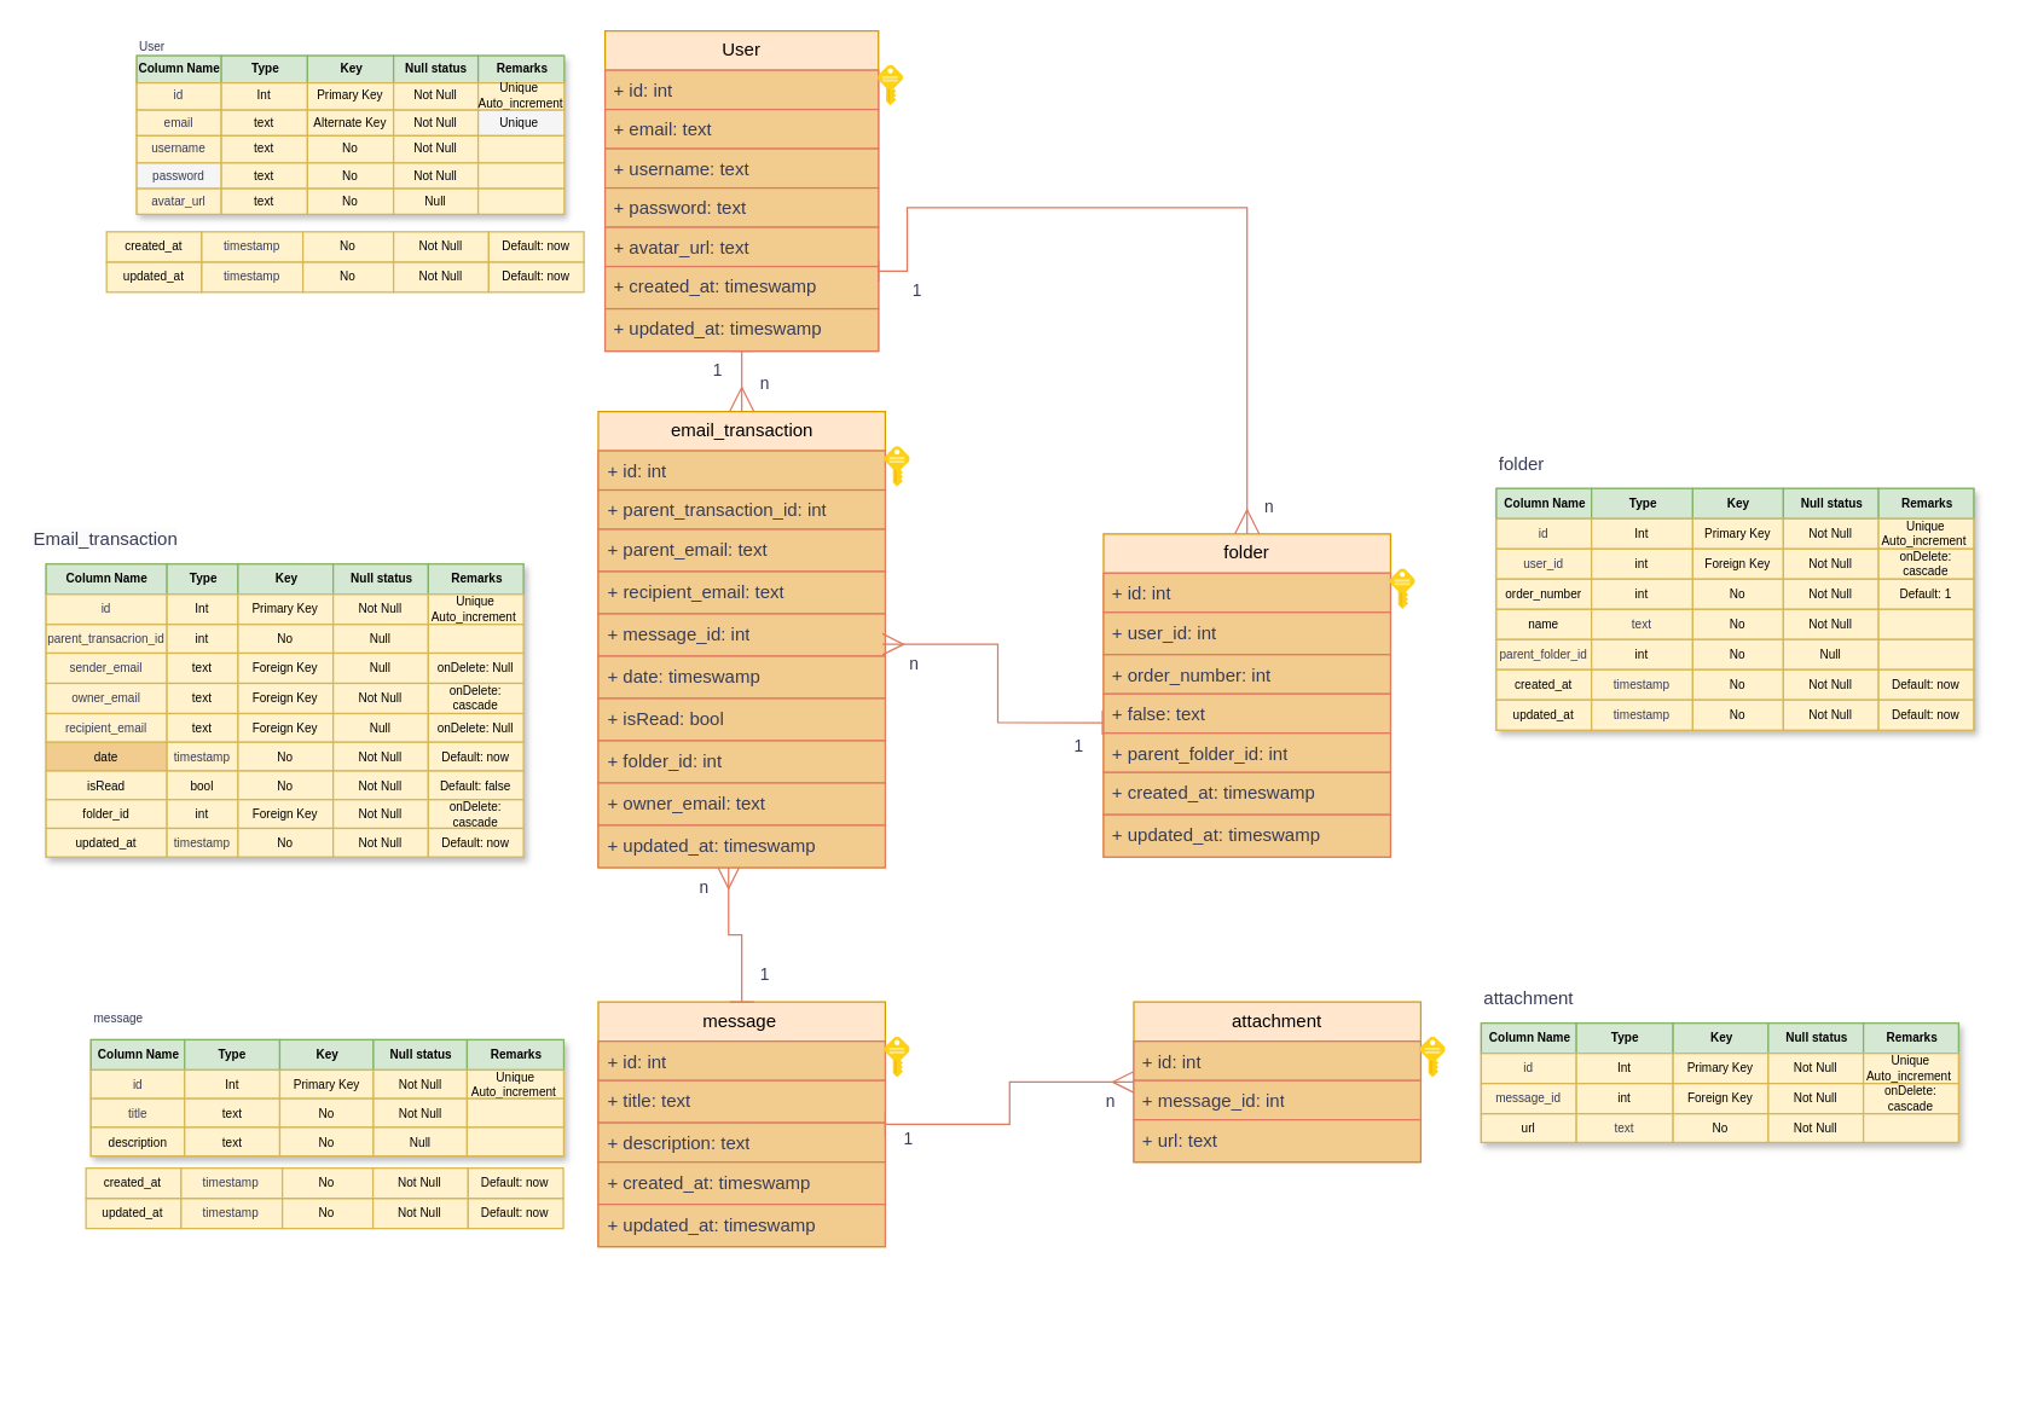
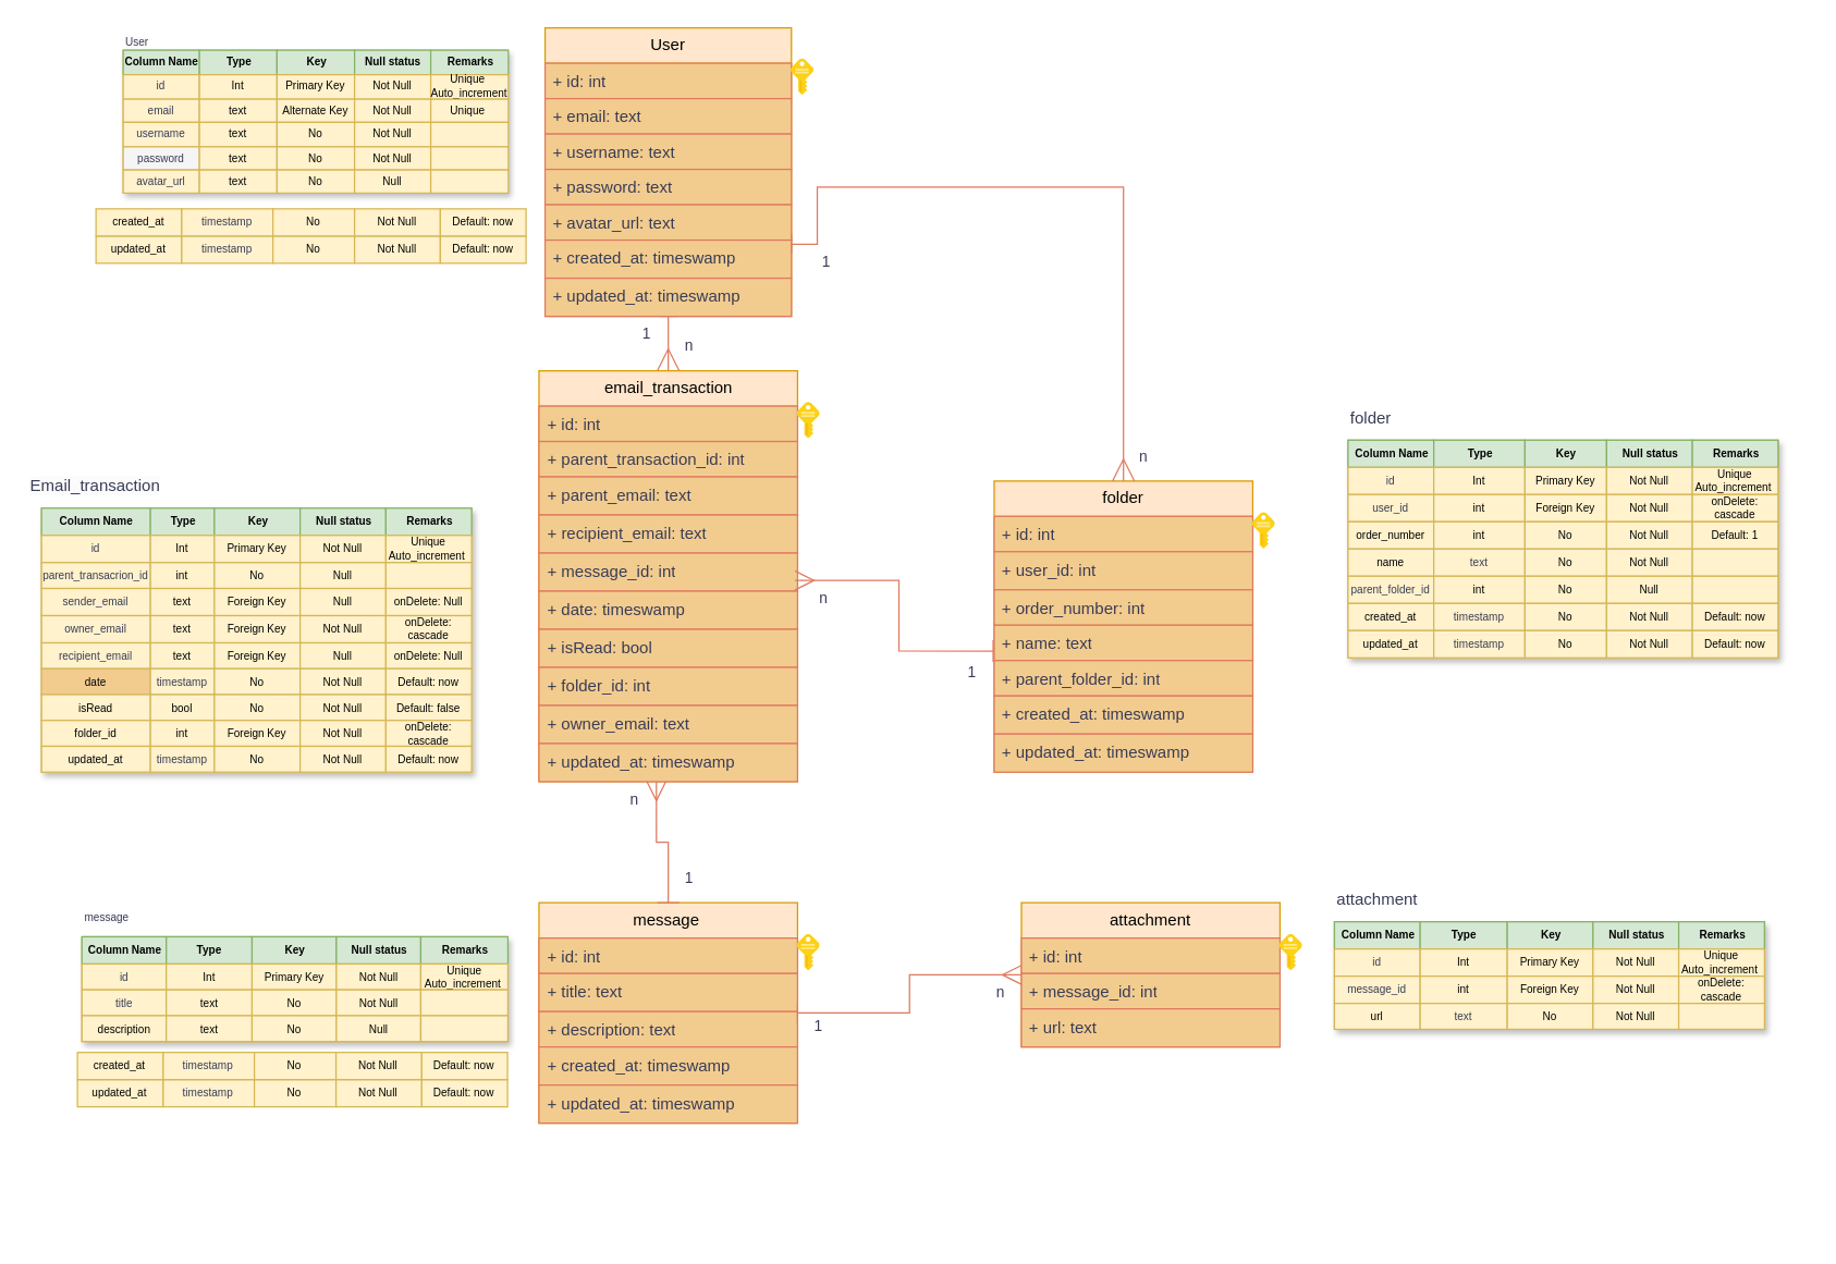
- <mxCell id="47" value="Unique&amp;nbsp;" style="connectable=0;recursiveResize=0;strokeColor=#d6b656;fillColor=#f5f5f5;whiteSpace=wrap;html=1;fontSize=8;" vertex="1" parent="42"><mxGeometry x="226" width="57" height="17" as="geometry"><mxRectangle width="57" height="17" as="alternateBounds" /></mxGeometry></mxCell>
+ <mxCell id="47" value="Unique&amp;nbsp;" style="connectable=0;recursiveResize=0;strokeColor=#d6b656;fillColor=#fff2cc;whiteSpace=wrap;html=1;fontSize=8;" vertex="1" parent="42"><mxGeometry x="226" width="57" height="17" as="geometry"><mxRectangle width="57" height="17" as="alternateBounds" /></mxGeometry></mxCell>
- <mxCell id="92" value="+ false: text" style="text;strokeColor=#E07A5F;fillColor=#F2CC8F;align=left;verticalAlign=top;spacingLeft=4;spacingRight=4;overflow=hidden;rotatable=0;points=[[0,0.5],[1,0.5]];portConstraint=eastwest;whiteSpace=wrap;html=1;labelBackgroundColor=none;fontColor=#393C56;" vertex="1" parent="88"><mxGeometry y="106" width="190" height="26" as="geometry" /></mxCell>
+ <mxCell id="92" value="+ name: text" style="text;strokeColor=#E07A5F;fillColor=#F2CC8F;align=left;verticalAlign=top;spacingLeft=4;spacingRight=4;overflow=hidden;rotatable=0;points=[[0,0.5],[1,0.5]];portConstraint=eastwest;whiteSpace=wrap;html=1;labelBackgroundColor=none;fontColor=#393C56;" vertex="1" parent="88"><mxGeometry y="106" width="190" height="26" as="geometry" /></mxCell>
